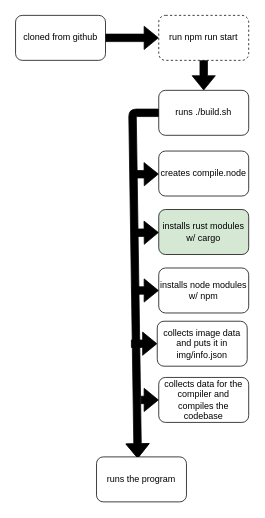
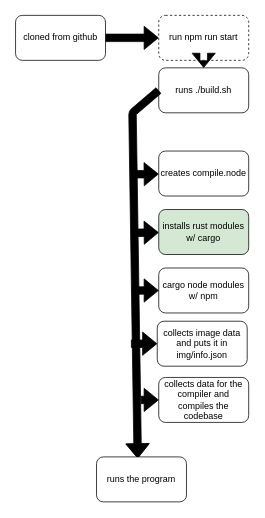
- <mxCell id="5" value="runs ./build.sh" style="rounded=1;whiteSpace=wrap;html=1;" vertex="1" parent="1"><mxGeometry x="211" y="120" width="120" height="60" as="geometry" /></mxCell>
+ <mxCell id="5" value="runs ./build.sh" style="rounded=1;whiteSpace=wrap;html=1;" vertex="1" parent="1"><mxGeometry x="211" y="90" width="120" height="60" as="geometry" /></mxCell>
- <mxCell id="12" value="installs node modules w/ npm&lt;br&gt;" style="rounded=1;whiteSpace=wrap;html=1;" vertex="1" parent="1"><mxGeometry x="211" y="357" width="120" height="60" as="geometry" /></mxCell>
+ <mxCell id="12" value="cargo node modules w/ npm&lt;br&gt;" style="rounded=1;whiteSpace=wrap;html=1;" vertex="1" parent="1"><mxGeometry x="211" y="357" width="120" height="60" as="geometry" /></mxCell>
